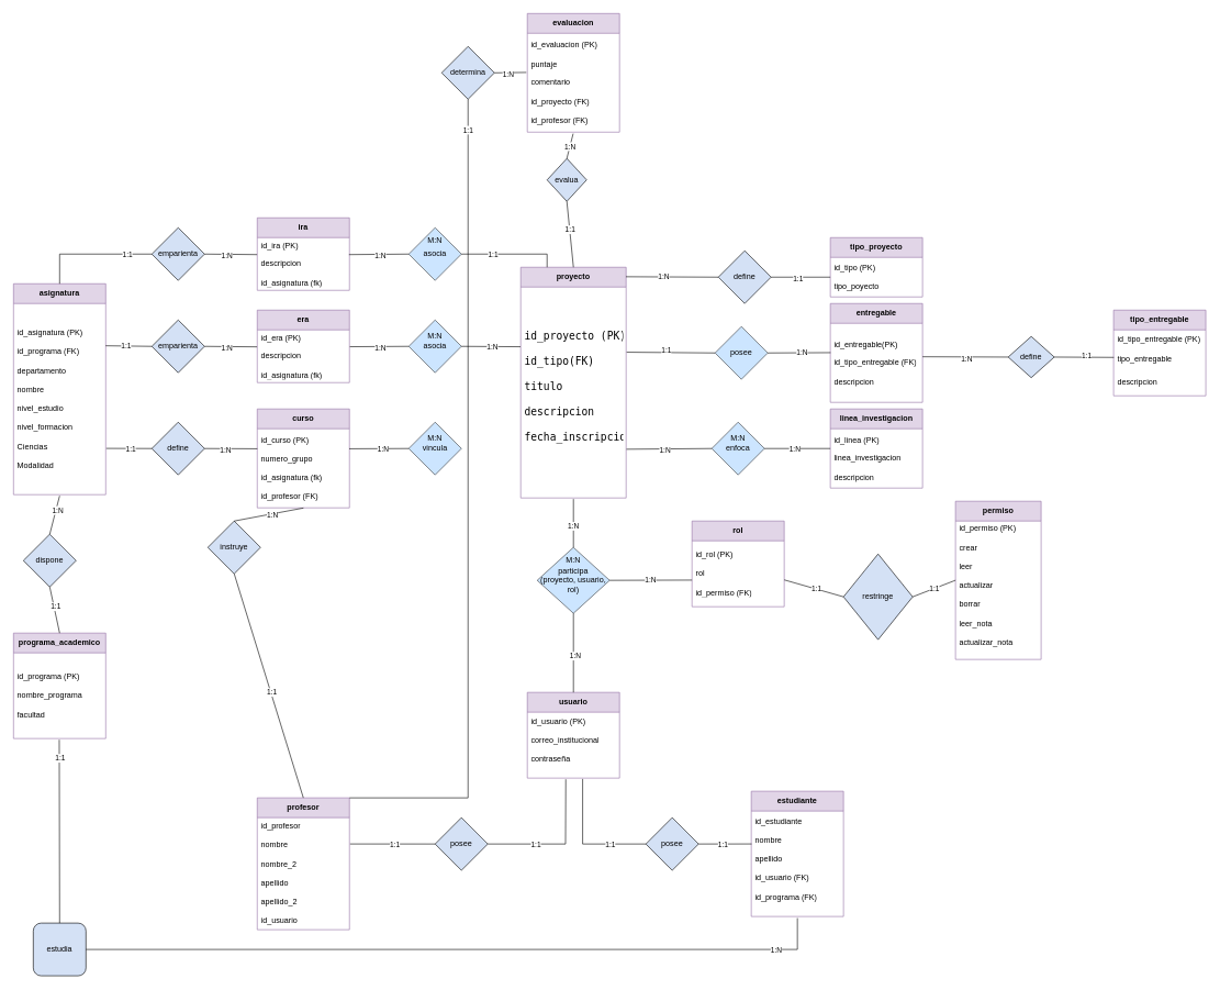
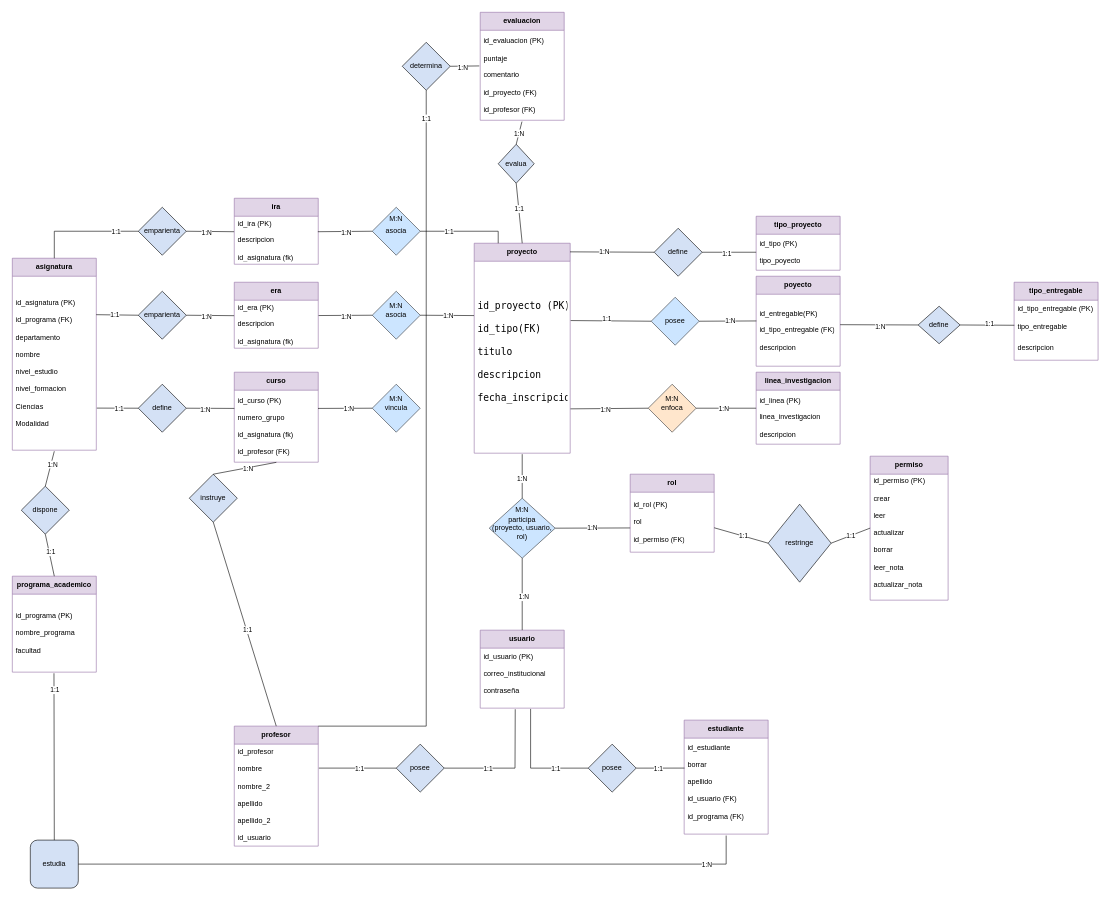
- <mxCell id="96" value="entregable" style="swimlane;fontStyle=1;childLayout=stackLayout;horizontal=1;startSize=30;horizontalStack=0;resizeParent=1;resizeParentMax=0;resizeLast=0;collapsible=1;marginBottom=0;whiteSpace=wrap;html=1;fillColor=#e1d5e7;strokeColor=#9673a6;" vertex="1" parent="1"><mxGeometry x="1260" y="460" width="140" height="150" as="geometry" /></mxCell>
+ <mxCell id="96" value="poyecto" style="swimlane;fontStyle=1;childLayout=stackLayout;horizontal=1;startSize=30;horizontalStack=0;resizeParent=1;resizeParentMax=0;resizeLast=0;collapsible=1;marginBottom=0;whiteSpace=wrap;html=1;fillColor=#e1d5e7;strokeColor=#9673a6;" vertex="1" parent="1"><mxGeometry x="1260" y="460" width="140" height="150" as="geometry" /></mxCell>
- <mxCell id="104" value="enfoca" style="rhombus;whiteSpace=wrap;html=1;fillColor=#cce5ff;strokeColor=#36393d;" vertex="1" parent="1"><mxGeometry x="1080" y="640" width="80" height="80" as="geometry" /></mxCell>
+ <mxCell id="104" value="enfoca" style="rhombus;whiteSpace=wrap;html=1;fillColor=#ffe6cc;strokeColor=#36393d;" vertex="1" parent="1"><mxGeometry x="1080" y="640" width="80" height="80" as="geometry" /></mxCell>
- <mxCell id="23" value="&lt;div&gt;id_estudiante&lt;/div&gt;&lt;div&gt;&lt;br&gt;&lt;/div&gt;&lt;div&gt;nombre&lt;/div&gt;&lt;div&gt;&lt;br&gt;&lt;/div&gt;&lt;div&gt;apellido&lt;/div&gt;&lt;div&gt;&lt;br&gt;&lt;/div&gt;&lt;div&gt;id_usuario (FK)&lt;/div&gt;&lt;div&gt;&lt;br&gt;&lt;/div&gt;&lt;div&gt;id_programa (FK)&lt;/div&gt;&lt;div&gt;&lt;br&gt;&lt;/div&gt;" style="text;strokeColor=none;fillColor=none;align=left;verticalAlign=middle;spacingLeft=4;spacingRight=4;overflow=hidden;points=[[0,0.5],[1,0.5]];portConstraint=eastwest;rotatable=0;whiteSpace=wrap;html=1;" vertex="1" parent="22"><mxGeometry y="30" width="140" height="160" as="geometry" /></mxCell>
+ <mxCell id="23" value="&lt;div&gt;id_estudiante&lt;/div&gt;&lt;div&gt;&lt;br&gt;&lt;/div&gt;&lt;div&gt;borrar&lt;/div&gt;&lt;div&gt;&lt;br&gt;&lt;/div&gt;&lt;div&gt;apellido&lt;/div&gt;&lt;div&gt;&lt;br&gt;&lt;/div&gt;&lt;div&gt;id_usuario (FK)&lt;/div&gt;&lt;div&gt;&lt;br&gt;&lt;/div&gt;&lt;div&gt;id_programa (FK)&lt;/div&gt;&lt;div&gt;&lt;br&gt;&lt;/div&gt;" style="text;strokeColor=none;fillColor=none;align=left;verticalAlign=middle;spacingLeft=4;spacingRight=4;overflow=hidden;points=[[0,0.5],[1,0.5]];portConstraint=eastwest;rotatable=0;whiteSpace=wrap;html=1;" vertex="1" parent="22"><mxGeometry y="30" width="140" height="160" as="geometry" /></mxCell>
